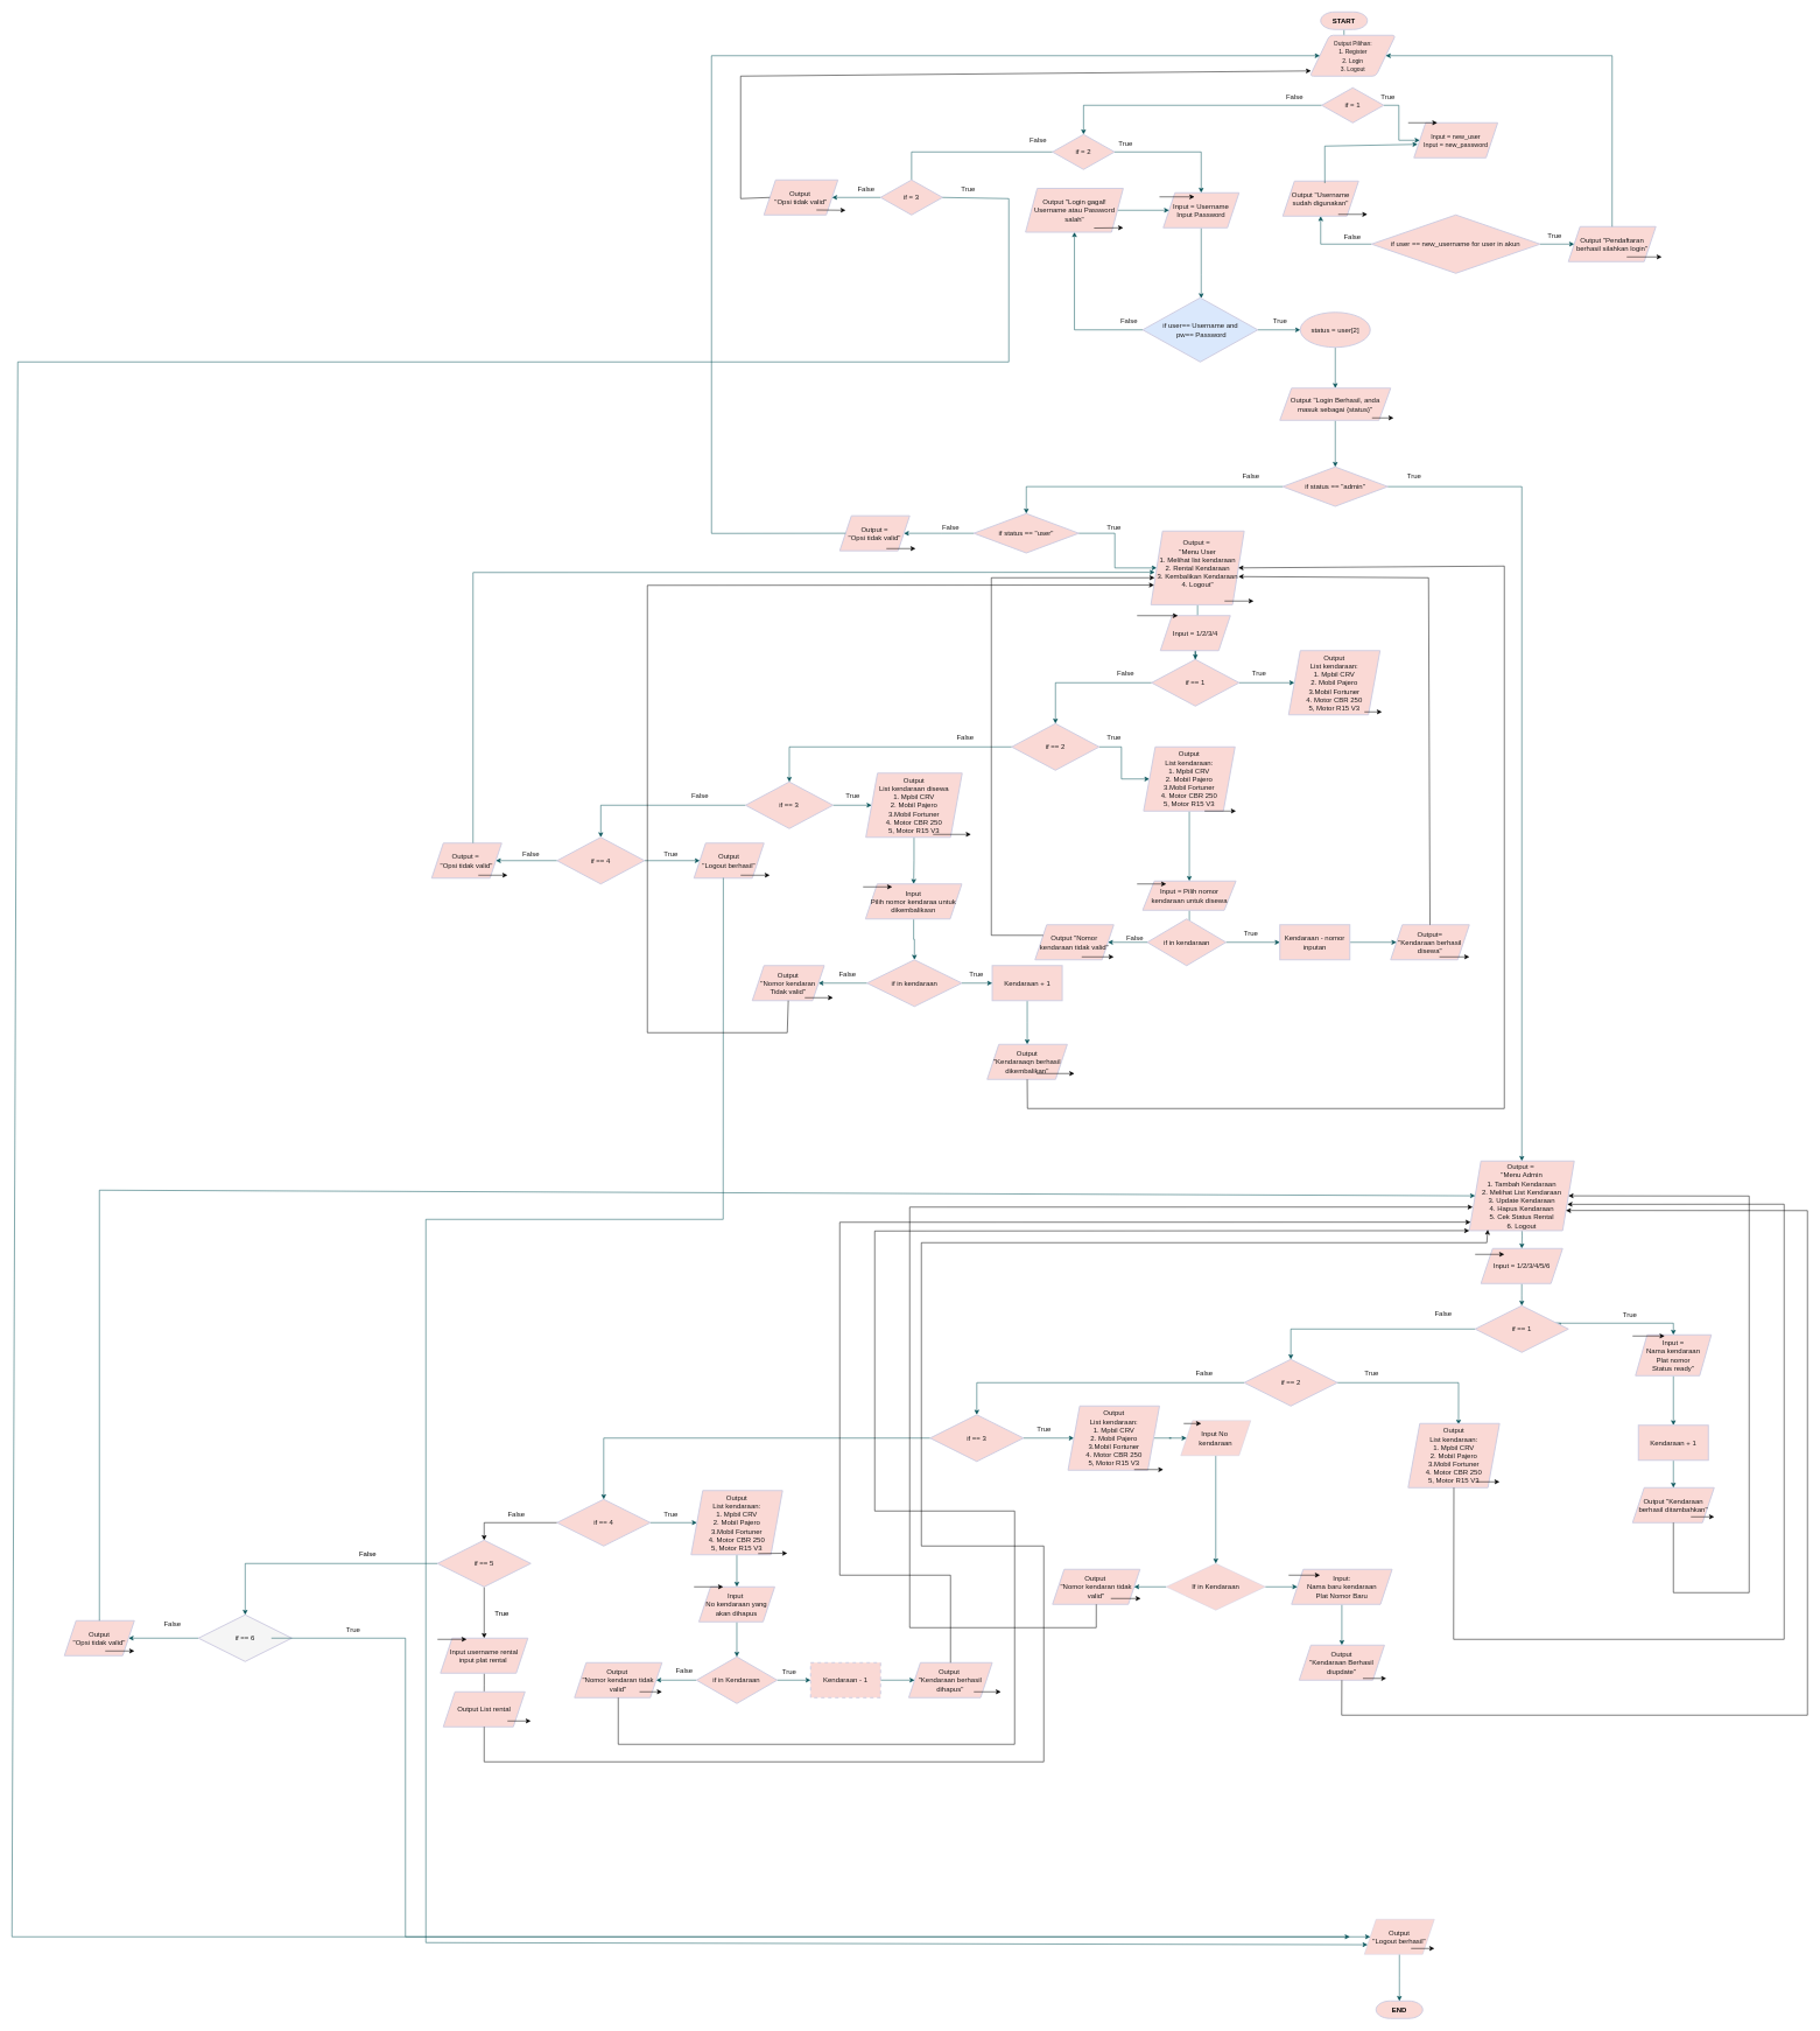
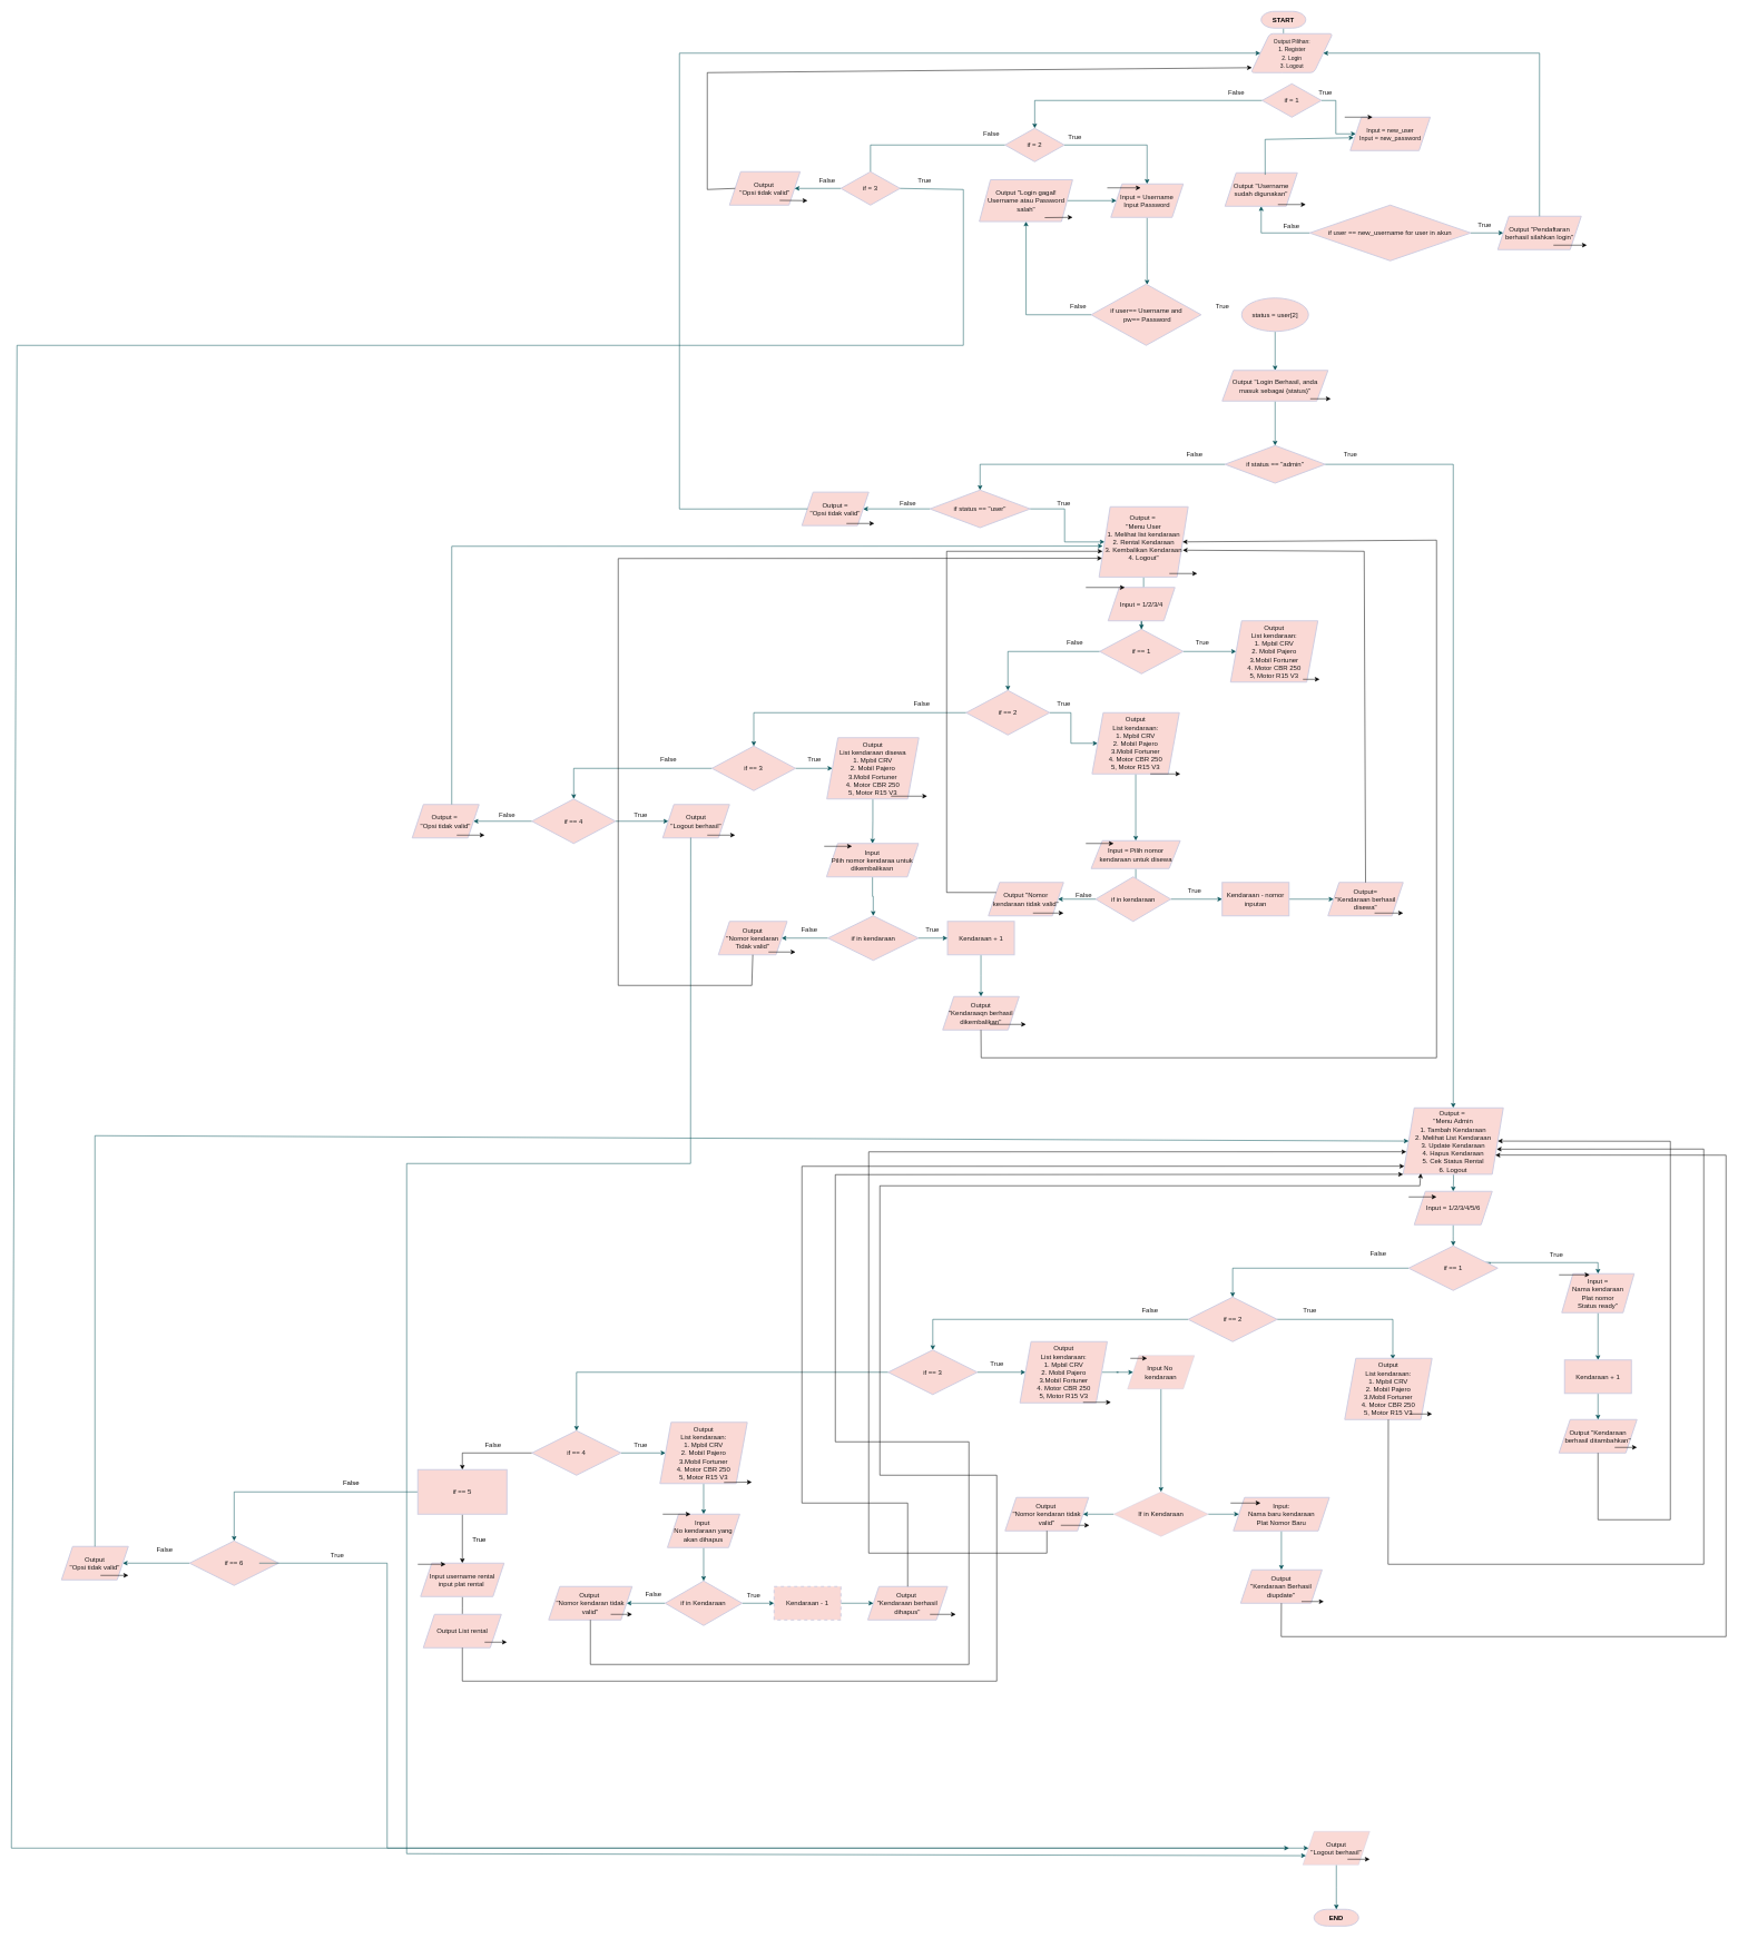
- <mxCell id="32" value="if user== Username and&lt;div&gt;&amp;nbsp;pw== Password&lt;/div&gt;" style="rhombus;whiteSpace=wrap;html=1;fillColor=#dae8fc;strokeColor=#D0CEE2;fontColor=#1A1A1A;strokeWidth=2;labelBackgroundColor=none;" parent="1" vertex="1"><mxGeometry x="1959.65" y="510" width="197.5" height="110" as="geometry" /></mxCell>
+ <mxCell id="32" value="if user== Username and&lt;div&gt;&amp;nbsp;pw== Password&lt;/div&gt;" style="rhombus;whiteSpace=wrap;html=1;fillColor=#FAD9D5;strokeColor=#D0CEE2;fontColor=#1A1A1A;strokeWidth=2;labelBackgroundColor=none;" parent="1" vertex="1"><mxGeometry x="1959.65" y="510" width="197.5" height="110" as="geometry" /></mxCell>
- <mxCell id="30" value="" style="edgeStyle=orthogonalEdgeStyle;rounded=0;orthogonalLoop=1;jettySize=auto;html=1;strokeColor=#09555B;fontColor=default;labelBackgroundColor=none;" parent="1" source="32" target="34" edge="1"><mxGeometry relative="1" as="geometry" /></mxCell>
- <mxCell id="179" value="if == 5" style="rhombus;whiteSpace=wrap;html=1;fillColor=#FAD9D5;strokeColor=#D0CEE2;fontColor=#1A1A1A;strokeWidth=2;labelBackgroundColor=none;" parent="1" vertex="1"><mxGeometry x="750.05" y="2640" width="160" height="80" as="geometry" /></mxCell>
+ <mxCell id="179" value="if == 5" style="whiteSpace=wrap;html=1;fillColor=#FAD9D5;strokeColor=#D0CEE2;fontColor=#1A1A1A;strokeWidth=2;labelBackgroundColor=none;rounded=0;" parent="1" vertex="1"><mxGeometry x="750.05" y="2640" width="160" height="80" as="geometry" /></mxCell>
- <mxCell id="95" value="if == 6" style="rhombus;whiteSpace=wrap;html=1;fillColor=#f5f5f5;strokeColor=#D0CEE2;fontColor=#1A1A1A;strokeWidth=2;labelBackgroundColor=none;" parent="1" vertex="1"><mxGeometry x="340.05" y="2768" width="160" height="80" as="geometry" /></mxCell>
+ <mxCell id="95" value="if == 6" style="rhombus;whiteSpace=wrap;html=1;fillColor=#FAD9D5;strokeColor=#D0CEE2;fontColor=#1A1A1A;strokeWidth=2;labelBackgroundColor=none;" parent="1" vertex="1"><mxGeometry x="340.05" y="2768" width="160" height="80" as="geometry" /></mxCell>
